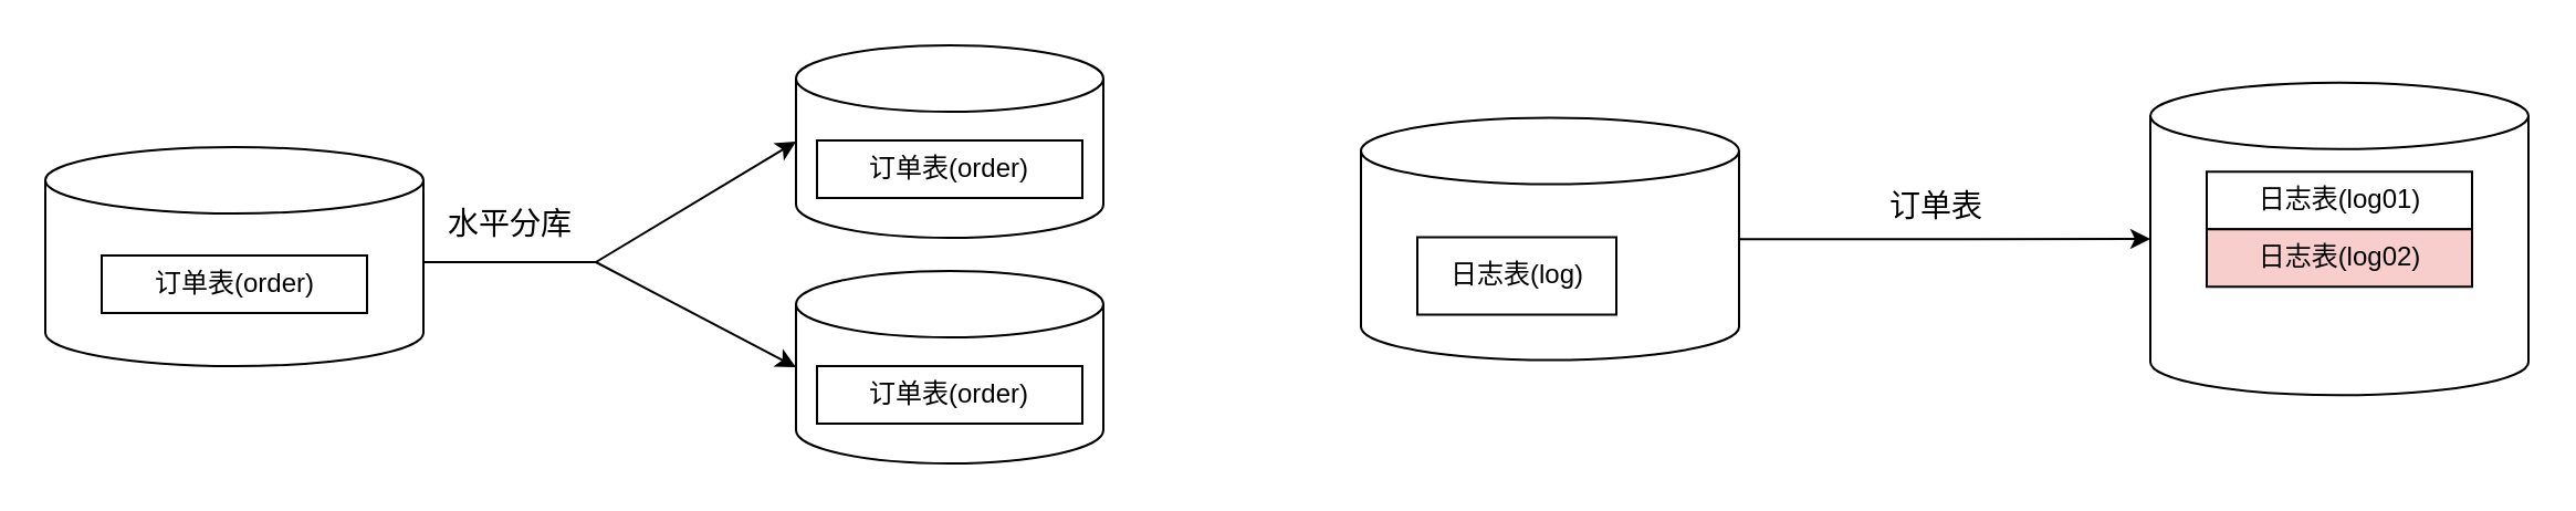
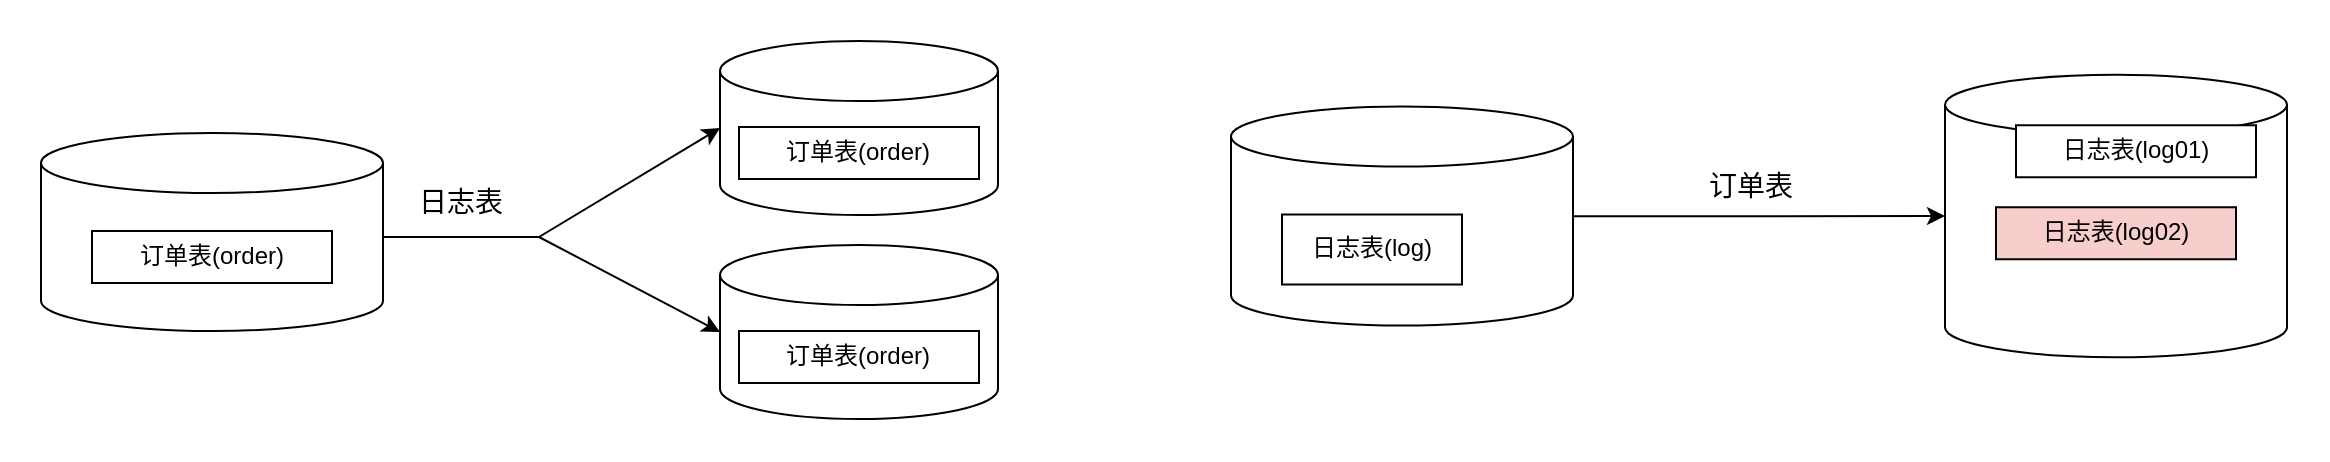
- <mxCell id="15" value="日志表(log01)" style="rounded=0;whiteSpace=wrap;html=1;" vertex="1" parent="1"><mxGeometry x="997.5" y="77.13" width="120" height="26" as="geometry" /></mxCell>
+ <mxCell id="15" value="日志表(log01)" style="rounded=0;whiteSpace=wrap;html=1;" vertex="1" parent="1"><mxGeometry x="1007.5" y="62.13" width="120" height="26" as="geometry" /></mxCell>
- <mxCell id="13" value="&lt;font style=&quot;font-size: 14px;&quot;&gt;水平分库&lt;/font&gt;" style="text;html=1;align=center;verticalAlign=middle;resizable=0;points=[];autosize=1;strokeColor=none;fillColor=none;" vertex="1" parent="1"><mxGeometry x="193" y="86" width="74" height="29" as="geometry" /></mxCell>
+ <mxCell id="13" value="&lt;font style=&quot;font-size: 14px;&quot;&gt;日志表&lt;/font&gt;" style="text;html=1;align=center;verticalAlign=middle;resizable=0;points=[];autosize=1;strokeColor=none;fillColor=none;" vertex="1" parent="1"><mxGeometry x="193" y="86" width="74" height="29" as="geometry" /></mxCell>
